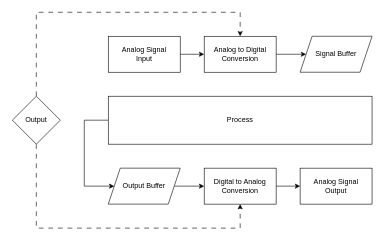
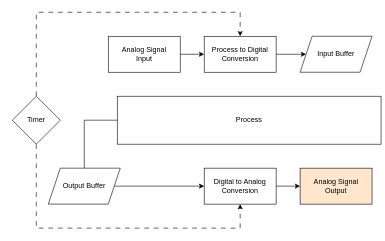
- <mxCell id="3" value="Analog to Digital&lt;br&gt;Conversion" style="rounded=0;whiteSpace=wrap;html=1;" parent="1" vertex="1"><mxGeometry x="340" y="60" width="120" height="60" as="geometry" /></mxCell>
+ <mxCell id="3" value="Process to Digital&lt;br&gt;Conversion" style="rounded=0;whiteSpace=wrap;html=1;" parent="1" vertex="1"><mxGeometry x="340" y="60" width="120" height="60" as="geometry" /></mxCell>
- <mxCell id="9" value="Signal Buffer" style="shape=parallelogram;perimeter=parallelogramPerimeter;whiteSpace=wrap;html=1;fixedSize=1;" parent="1" vertex="1"><mxGeometry x="500" y="60" width="120" height="60" as="geometry" /></mxCell>
+ <mxCell id="9" value="Input Buffer" style="shape=parallelogram;perimeter=parallelogramPerimeter;whiteSpace=wrap;html=1;fixedSize=1;" parent="1" vertex="1"><mxGeometry x="500" y="60" width="120" height="60" as="geometry" /></mxCell>
- <mxCell id="8" value="Output" style="rhombus;whiteSpace=wrap;html=1;" parent="1" vertex="1"><mxGeometry x="20" y="160" width="80" height="80" as="geometry" /></mxCell>
+ <mxCell id="8" value="Timer" style="rhombus;whiteSpace=wrap;html=1;" parent="1" vertex="1"><mxGeometry x="20" y="160" width="80" height="80" as="geometry" /></mxCell>
- <mxCell id="11" value="Process" style="rounded=0;whiteSpace=wrap;html=1;" parent="1" vertex="1"><mxGeometry x="180" y="160" width="440" height="80" as="geometry" /></mxCell>
+ <mxCell id="11" value="Process" style="rounded=0;whiteSpace=wrap;html=1;" parent="1" vertex="1"><mxGeometry x="195" y="160" width="440" height="80" as="geometry" /></mxCell>
- <mxCell id="13" value="Output Buffer" style="shape=parallelogram;perimeter=parallelogramPerimeter;whiteSpace=wrap;html=1;fixedSize=1;" parent="1" vertex="1"><mxGeometry x="180" y="280" width="120" height="60" as="geometry" /></mxCell>
+ <mxCell id="13" value="Output Buffer" style="shape=parallelogram;perimeter=parallelogramPerimeter;whiteSpace=wrap;html=1;fixedSize=1;" parent="1" vertex="1"><mxGeometry x="80" y="280" width="120" height="60" as="geometry" /></mxCell>
- <mxCell id="16" value="Analog Signal&lt;br&gt;Output" style="rounded=0;whiteSpace=wrap;html=1;" parent="1" vertex="1"><mxGeometry x="500" y="280" width="120" height="60" as="geometry" /></mxCell>
+ <mxCell id="16" value="Analog Signal&lt;br&gt;Output" style="rounded=0;whiteSpace=wrap;html=1;fillColor=#ffe6cc;" parent="1" vertex="1"><mxGeometry x="500" y="280" width="120" height="60" as="geometry" /></mxCell>
